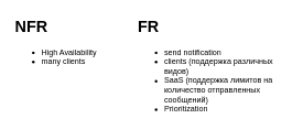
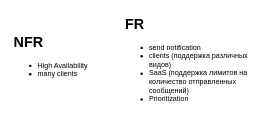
- <mxCell id="3" value="&lt;h1 style=&quot;margin-top: 0px;&quot;&gt;NFR&lt;/h1&gt;&lt;p&gt;&lt;/p&gt;&lt;ul&gt;&lt;li&gt;High Availability&lt;/li&gt;&lt;li&gt;many clients&lt;/li&gt;&lt;/ul&gt;&lt;p&gt;&lt;/p&gt;" style="text;html=1;whiteSpace=wrap;overflow=hidden;rounded=0;" vertex="1" parent="1"><mxGeometry x="20" y="20" width="180" height="120" as="geometry" /></mxCell>
+ <mxCell id="3" value="&lt;h1 style=&quot;margin-top: 0px;&quot;&gt;NFR&lt;/h1&gt;&lt;p&gt;&lt;/p&gt;&lt;ul&gt;&lt;li&gt;High Availability&lt;/li&gt;&lt;li&gt;many clients&lt;/li&gt;&lt;/ul&gt;&lt;p&gt;&lt;/p&gt;" style="text;html=1;whiteSpace=wrap;overflow=hidden;rounded=0;" vertex="1" parent="1"><mxGeometry x="20" y="50" width="180" height="120" as="geometry" /></mxCell>
